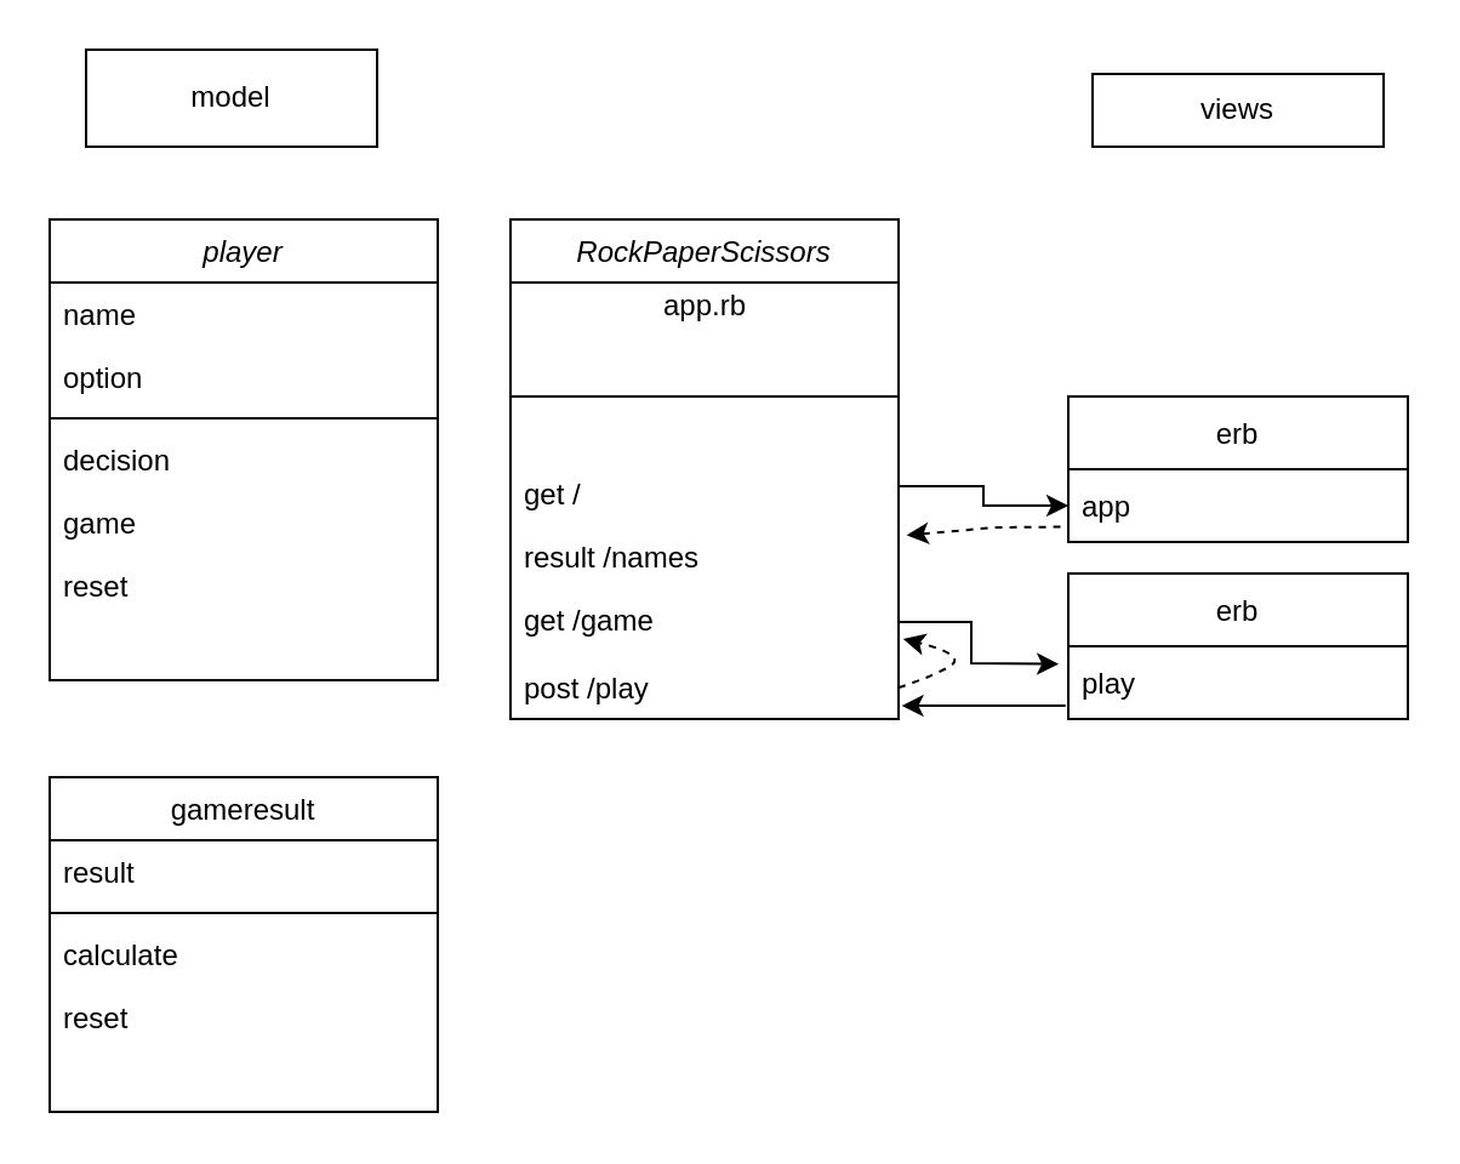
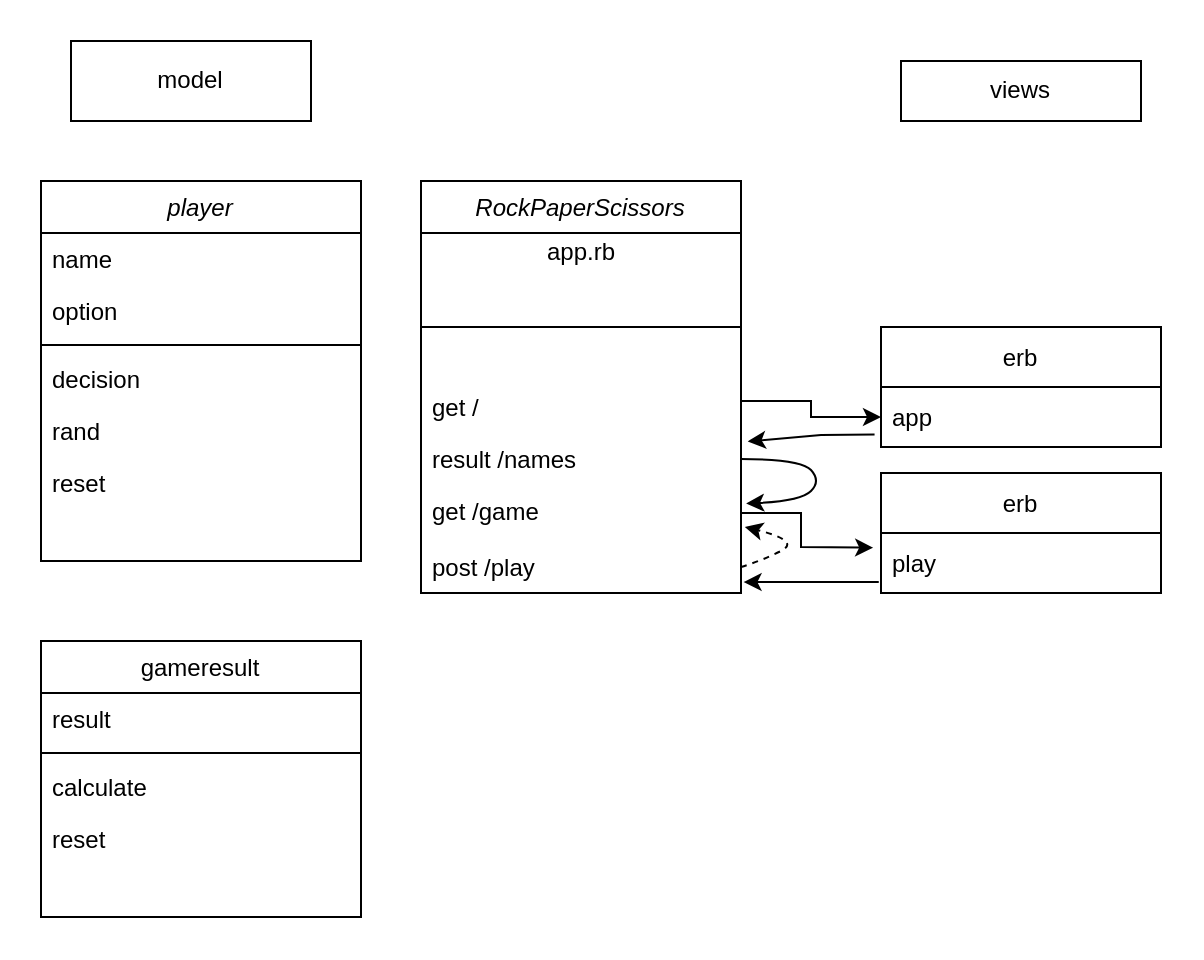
- <mxCell id="7" value="game" style="text;align=left;verticalAlign=top;spacingLeft=4;spacingRight=4;overflow=hidden;rotatable=0;points=[[0,0.5],[1,0.5]];portConstraint=eastwest;rounded=0;shadow=0;html=0;" vertex="1" parent="2"><mxGeometry y="112" width="160" height="26" as="geometry" /></mxCell>
+ <mxCell id="7" value="rand" style="text;align=left;verticalAlign=top;spacingLeft=4;spacingRight=4;overflow=hidden;rotatable=0;points=[[0,0.5],[1,0.5]];portConstraint=eastwest;rounded=0;shadow=0;html=0;" vertex="1" parent="2"><mxGeometry y="112" width="160" height="26" as="geometry" /></mxCell>
- <mxCell id="28" value="" style="endArrow=classic;html=1;rounded=0;exitX=-0.023;exitY=0.792;exitDx=0;exitDy=0;exitPerimeter=0;entryX=1.021;entryY=0.162;entryDx=0;entryDy=0;entryPerimeter=0;dashed=1;" edge="1" parent="1" source="27" target="19"><mxGeometry width="50" height="50" relative="1" as="geometry"><mxPoint x="580" y="400" as="sourcePoint" /><mxPoint x="630" y="350" as="targetPoint" /><Array as="points"><mxPoint x="410" y="217" /></Array></mxGeometry></mxCell>
+ <mxCell id="28" value="" style="endArrow=classic;html=1;rounded=0;exitX=-0.023;exitY=0.792;exitDx=0;exitDy=0;exitPerimeter=0;entryX=1.021;entryY=0.162;entryDx=0;entryDy=0;entryPerimeter=0;" edge="1" parent="1" source="27" target="19"><mxGeometry width="50" height="50" relative="1" as="geometry"><mxPoint x="580" y="400" as="sourcePoint" /><mxPoint x="630" y="350" as="targetPoint" /><Array as="points"><mxPoint x="410" y="217" /></Array></mxGeometry></mxCell>
+ <mxCell id="22" value="" style="curved=1;endArrow=classic;html=1;rounded=0;entryX=1.016;entryY=0.33;entryDx=0;entryDy=0;entryPerimeter=0;" edge="1" parent="15" source="19" target="20"><mxGeometry width="50" height="50" relative="1" as="geometry"><mxPoint x="163" y="150" as="sourcePoint" /><mxPoint x="420" y="260" as="targetPoint" /><Array as="points"><mxPoint x="190" y="139" /><mxPoint x="200" y="150" /><mxPoint x="190" y="160" /></Array></mxGeometry></mxCell>
